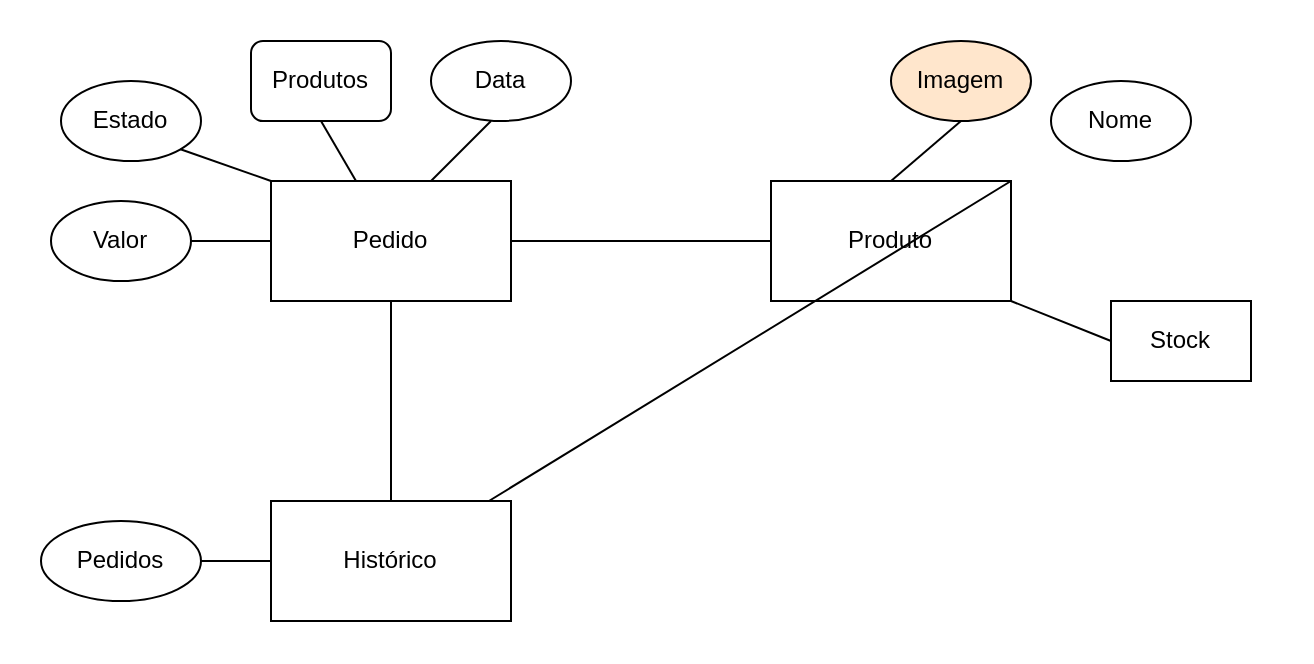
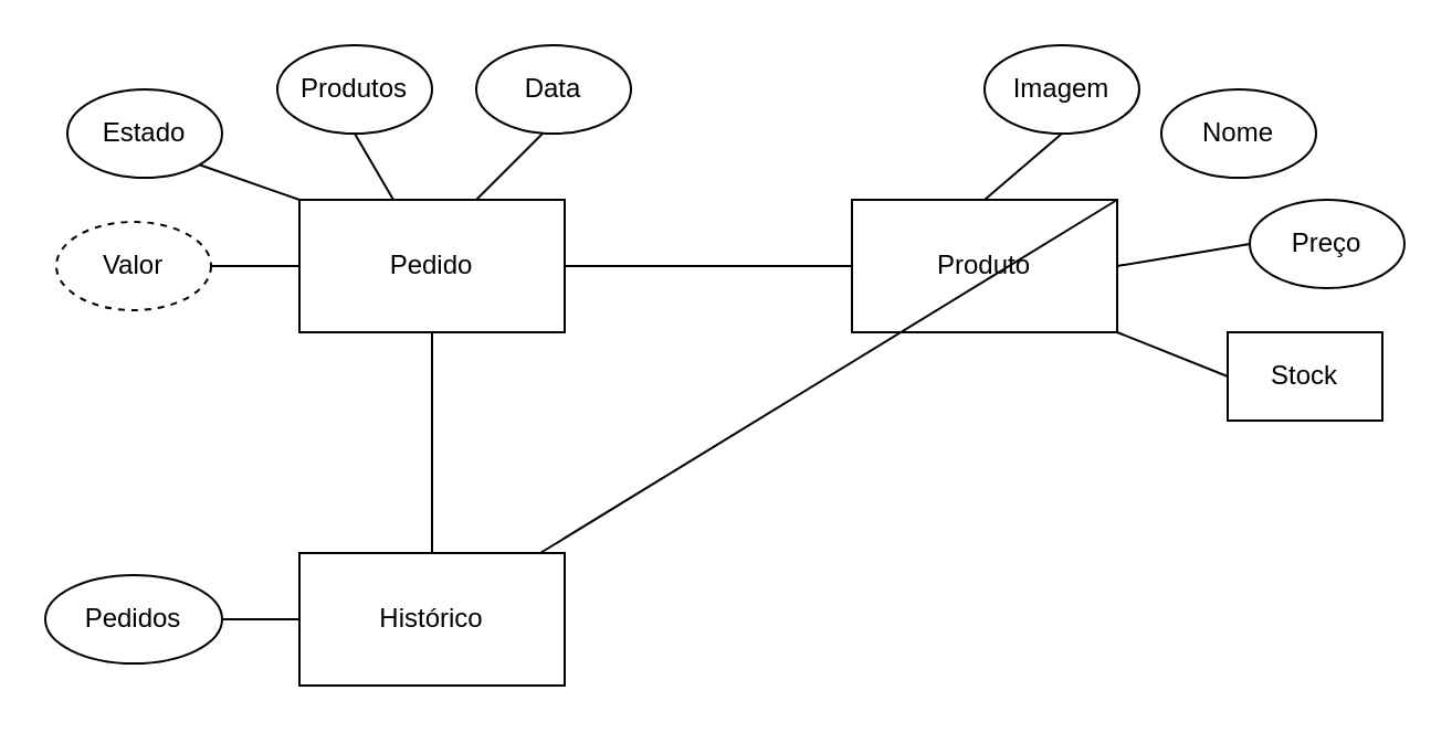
- <mxCell id="7" value="Produtos" style="whiteSpace=wrap;html=1;rounded=1;" vertex="1" parent="1"><mxGeometry x="125" y="20" width="70" height="40" as="geometry" /></mxCell>
+ <mxCell id="7" value="Produtos" style="ellipse;whiteSpace=wrap;html=1;" vertex="1" parent="1"><mxGeometry x="125" y="20" width="70" height="40" as="geometry" /></mxCell>
- <mxCell id="18" value="Imagem" style="ellipse;whiteSpace=wrap;html=1;fillColor=#ffe6cc;" vertex="1" parent="1"><mxGeometry x="445" y="20" width="70" height="40" as="geometry" /></mxCell>
+ <mxCell id="18" value="Imagem" style="ellipse;whiteSpace=wrap;html=1;" vertex="1" parent="1"><mxGeometry x="445" y="20" width="70" height="40" as="geometry" /></mxCell>
+ <mxCell id="16" value="Preço" style="ellipse;whiteSpace=wrap;html=1;" vertex="1" parent="1"><mxGeometry x="565" y="90" width="70" height="40" as="geometry" /></mxCell>
+ <mxCell id="22" value="" style="endArrow=none;html=1;rounded=0;entryX=0;entryY=0.5;entryDx=0;entryDy=0;exitX=1;exitY=0.5;exitDx=0;exitDy=0;" edge="1" parent="1" source="15" target="16"><mxGeometry width="50" height="50" relative="1" as="geometry"><mxPoint x="405" y="260" as="sourcePoint" /><mxPoint x="455" y="210" as="targetPoint" /></mxGeometry></mxCell>
- <mxCell id="8" value="Valor" style="ellipse;whiteSpace=wrap;html=1;" vertex="1" parent="1"><mxGeometry x="25" y="100" width="70" height="40" as="geometry" /></mxCell>
+ <mxCell id="8" value="Valor" style="ellipse;whiteSpace=wrap;html=1;dashed=1;" vertex="1" parent="1"><mxGeometry x="25" y="100" width="70" height="40" as="geometry" /></mxCell>
